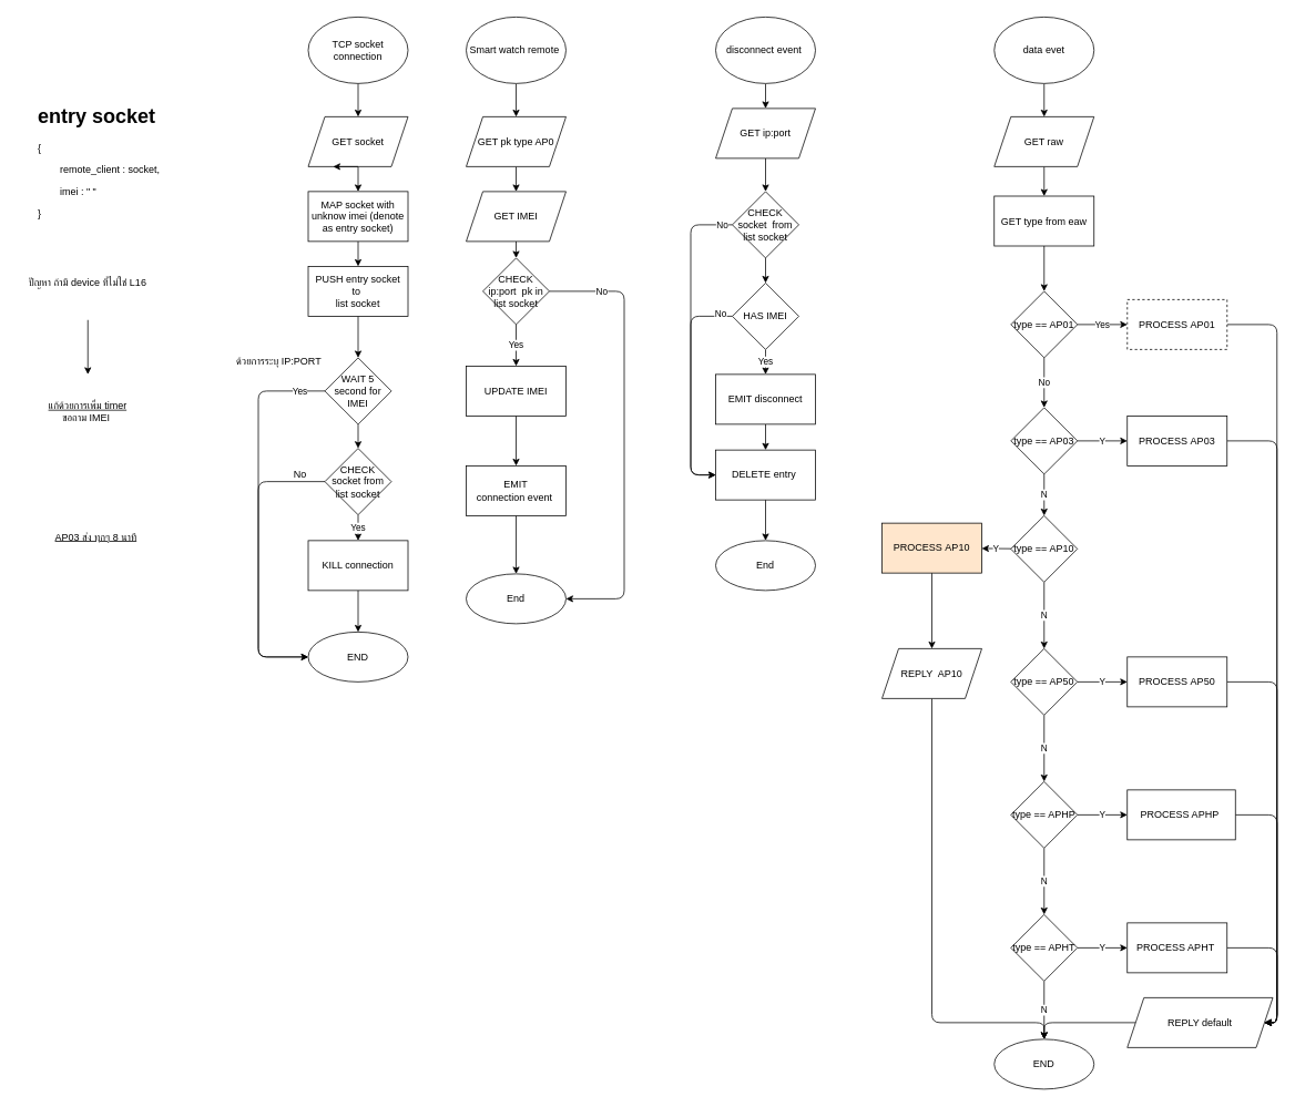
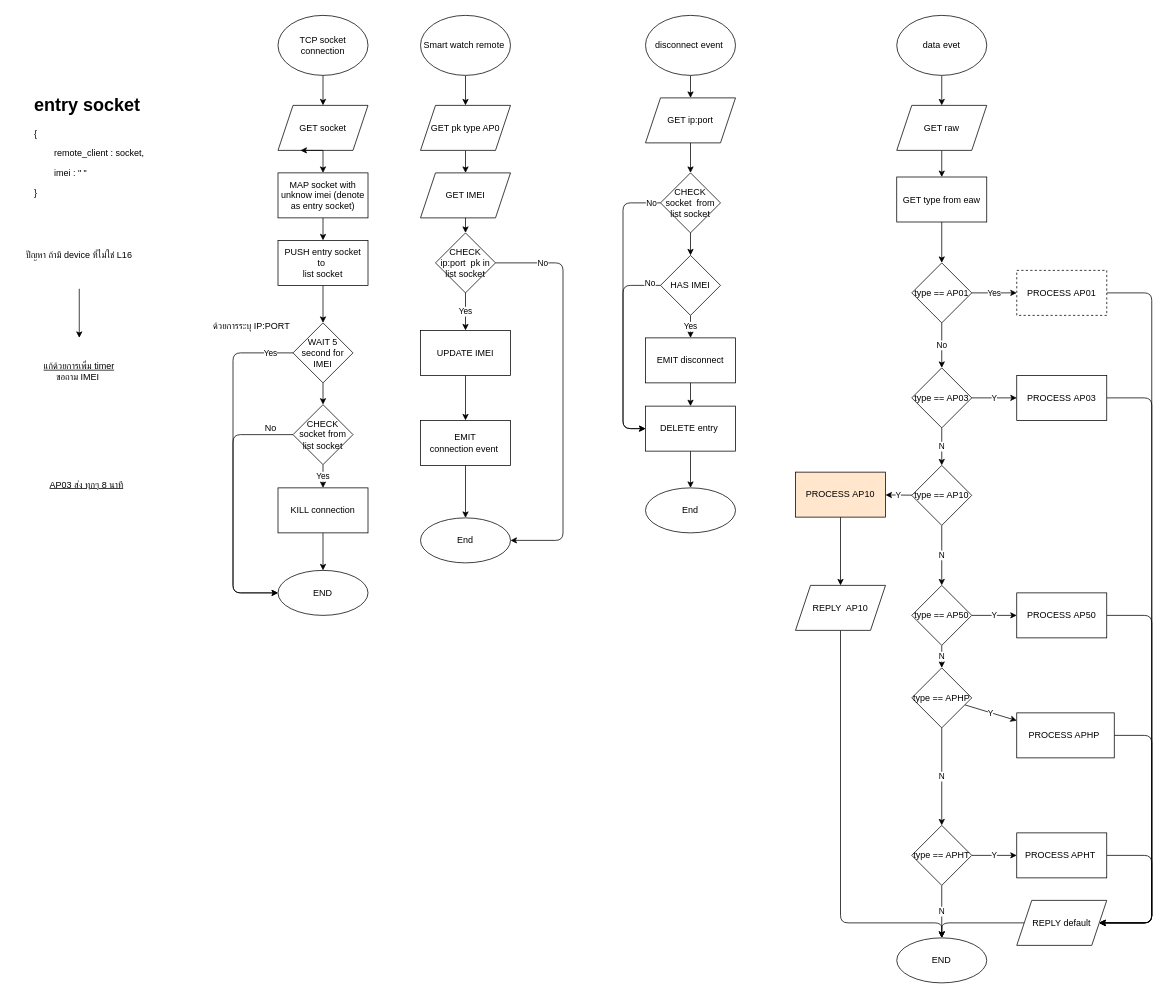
- <mxCell id="88" value="type == APHP" style="rhombus;whiteSpace=wrap;html=1;" vertex="1" parent="1"><mxGeometry x="1215" y="940" width="80" height="80" as="geometry" /></mxCell>
+ <mxCell id="88" value="type == APHP" style="rhombus;whiteSpace=wrap;html=1;" vertex="1" parent="1"><mxGeometry x="1215" y="890" width="80" height="80" as="geometry" /></mxCell>
- <mxCell id="97" value="REPLY default" style="shape=parallelogram;perimeter=parallelogramPerimeter;whiteSpace=wrap;html=1;fixedSize=1;" vertex="1" parent="1"><mxGeometry x="1355" y="1200" width="175" height="60" as="geometry" /></mxCell>
+ <mxCell id="97" value="REPLY default" style="shape=parallelogram;perimeter=parallelogramPerimeter;whiteSpace=wrap;html=1;fixedSize=1;" vertex="1" parent="1"><mxGeometry x="1355" y="1200" width="120" height="60" as="geometry" /></mxCell>
